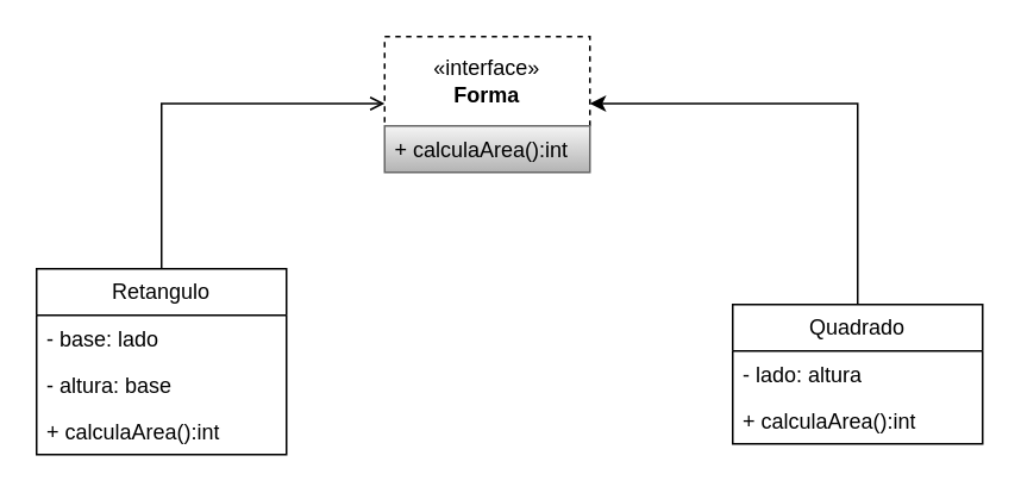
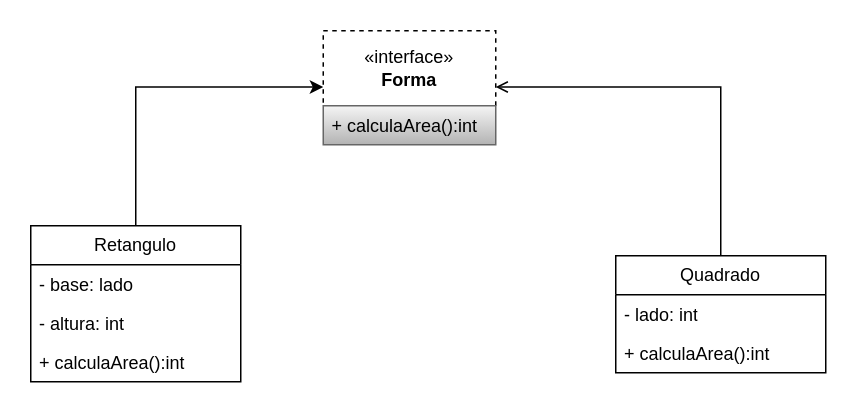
- <mxCell id="2" style="edgeStyle=orthogonalEdgeStyle;rounded=0;orthogonalLoop=1;jettySize=auto;html=1;exitX=0.5;exitY=0;exitDx=0;exitDy=0;entryX=0;entryY=0.75;entryDx=0;entryDy=0;endArrow=open;" edge="1" parent="1" source="3" target="7"><mxGeometry relative="1" as="geometry" /></mxCell>
+ <mxCell id="2" style="edgeStyle=orthogonalEdgeStyle;rounded=0;orthogonalLoop=1;jettySize=auto;html=1;exitX=0.5;exitY=0;exitDx=0;exitDy=0;entryX=0;entryY=0.75;entryDx=0;entryDy=0;" edge="1" parent="1" source="3" target="7"><mxGeometry relative="1" as="geometry" /></mxCell>
- <mxCell id="9" style="edgeStyle=orthogonalEdgeStyle;rounded=0;orthogonalLoop=1;jettySize=auto;html=1;exitX=0.5;exitY=0;exitDx=0;exitDy=0;entryX=1;entryY=0.75;entryDx=0;entryDy=0;" edge="1" parent="1" source="10" target="7"><mxGeometry relative="1" as="geometry" /></mxCell>
+ <mxCell id="9" style="edgeStyle=orthogonalEdgeStyle;rounded=0;orthogonalLoop=1;jettySize=auto;html=1;exitX=0.5;exitY=0;exitDx=0;exitDy=0;entryX=1;entryY=0.75;entryDx=0;entryDy=0;endArrow=open;" edge="1" parent="1" source="10" target="7"><mxGeometry relative="1" as="geometry" /></mxCell>
- <mxCell id="11" value="- lado: altura" style="text;strokeColor=none;fillColor=none;align=left;verticalAlign=top;spacingLeft=4;spacingRight=4;overflow=hidden;rotatable=0;points=[[0,0.5],[1,0.5]];portConstraint=eastwest;whiteSpace=wrap;html=1;" parent="10" vertex="1"><mxGeometry y="26" width="140" height="26" as="geometry" /></mxCell>
+ <mxCell id="11" value="- lado: int" style="text;strokeColor=none;fillColor=none;align=left;verticalAlign=top;spacingLeft=4;spacingRight=4;overflow=hidden;rotatable=0;points=[[0,0.5],[1,0.5]];portConstraint=eastwest;whiteSpace=wrap;html=1;" parent="10" vertex="1"><mxGeometry y="26" width="140" height="26" as="geometry" /></mxCell>
- <mxCell id="5" value="- altura: base" style="text;strokeColor=none;fillColor=none;align=left;verticalAlign=top;spacingLeft=4;spacingRight=4;overflow=hidden;rotatable=0;points=[[0,0.5],[1,0.5]];portConstraint=eastwest;whiteSpace=wrap;html=1;" parent="3" vertex="1"><mxGeometry y="52" width="140" height="26" as="geometry" /></mxCell>
+ <mxCell id="5" value="- altura: int" style="text;strokeColor=none;fillColor=none;align=left;verticalAlign=top;spacingLeft=4;spacingRight=4;overflow=hidden;rotatable=0;points=[[0,0.5],[1,0.5]];portConstraint=eastwest;whiteSpace=wrap;html=1;" parent="3" vertex="1"><mxGeometry y="52" width="140" height="26" as="geometry" /></mxCell>
